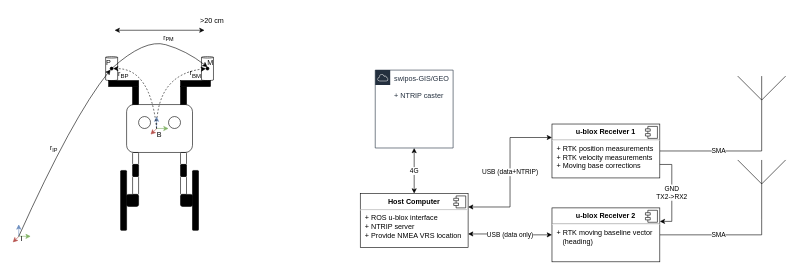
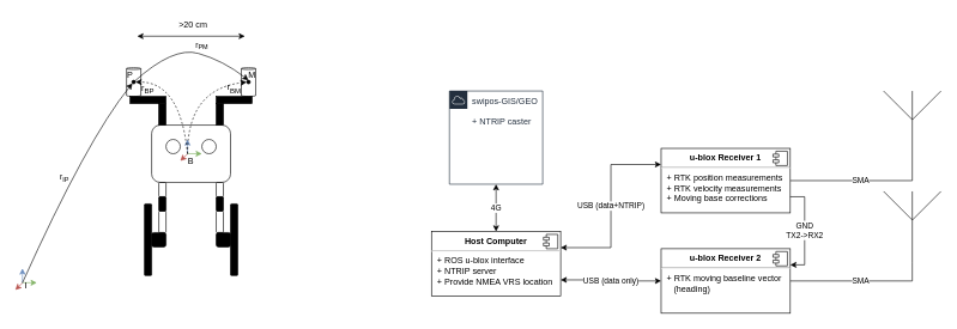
- <mxCell id="34" value="&amp;gt;20 cm" style="text;html=1;strokeColor=none;fillColor=none;align=center;verticalAlign=middle;whiteSpace=wrap;rounded=0;" parent="1" vertex="1"><mxGeometry x="322.5" y="20" width="60" height="30" as="geometry" /></mxCell>
+ <mxCell id="34" value="&amp;gt;20 cm" style="text;html=1;strokeColor=none;fillColor=none;align=center;verticalAlign=middle;whiteSpace=wrap;rounded=0;" parent="1" vertex="1"><mxGeometry x="237.5" y="20" width="60" height="30" as="geometry" /></mxCell>
- <mxCell id="55" value="swipos-GIS/GEO&lt;br&gt;&lt;br&gt;+ NTRIP caster" style="points=[[0,0],[0.25,0],[0.5,0],[0.75,0],[1,0],[1,0.25],[1,0.5],[1,0.75],[1,1],[0.75,1],[0.5,1],[0.25,1],[0,1],[0,0.75],[0,0.5],[0,0.25]];outlineConnect=0;gradientColor=none;html=1;whiteSpace=wrap;fontSize=12;fontStyle=0;container=1;pointerEvents=0;collapsible=0;recursiveResize=0;shape=mxgraph.aws4.group;grIcon=mxgraph.aws4.group_aws_cloud;strokeColor=#232F3E;fillColor=none;verticalAlign=top;align=left;spacingLeft=30;fontColor=#232F3E;dashed=0;" parent="1" vertex="1"><mxGeometry x="625" y="116.5" width="130" height="130" as="geometry" /></mxCell>
+ <mxCell id="55" value="swipos-GIS/GEO&lt;br&gt;&lt;br&gt;+ NTRIP caster" style="points=[[0,0],[0.25,0],[0.5,0],[0.75,0],[1,0],[1,0.25],[1,0.5],[1,0.75],[1,1],[0.75,1],[0.5,1],[0.25,1],[0,1],[0,0.75],[0,0.5],[0,0.25]];outlineConnect=0;gradientColor=none;html=1;whiteSpace=wrap;fontSize=12;fontStyle=0;container=1;pointerEvents=0;collapsible=0;recursiveResize=0;shape=mxgraph.aws4.group;grIcon=mxgraph.aws4.group_aws_cloud;strokeColor=#232F3E;fillColor=none;verticalAlign=top;align=left;spacingLeft=30;fontColor=#232F3E;dashed=0;" parent="1" vertex="1"><mxGeometry x="625" y="126.5" width="130" height="130" as="geometry" /></mxCell>
